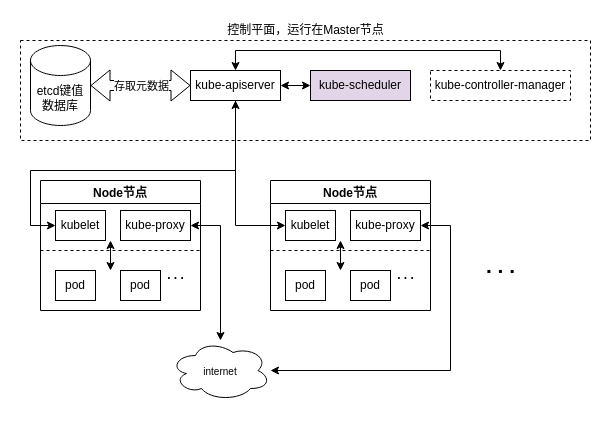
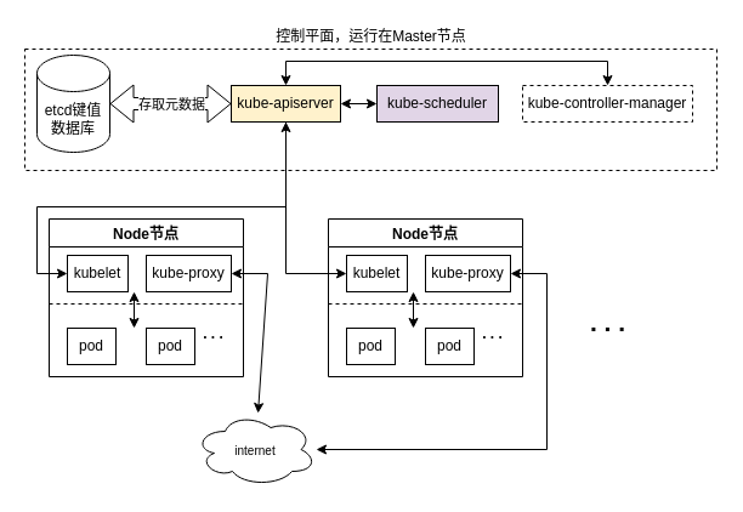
- <mxCell id="3" value="kube-apiserver" style="rounded=0;whiteSpace=wrap;html=1;" vertex="1" parent="1"><mxGeometry x="190" y="70" width="90" height="30" as="geometry" /></mxCell>
+ <mxCell id="3" value="kube-apiserver" style="rounded=0;whiteSpace=wrap;html=1;fillColor=#fff2cc;" vertex="1" parent="1"><mxGeometry x="190" y="70" width="90" height="30" as="geometry" /></mxCell>
- <mxCell id="19" value="&lt;font size=&quot;1&quot;&gt;internet&lt;/font&gt;" style="ellipse;shape=cloud;whiteSpace=wrap;html=1;fontSize=17;fillColor=none;" vertex="1" parent="1"><mxGeometry x="170" y="340" width="100" height="60" as="geometry" /></mxCell>
+ <mxCell id="19" value="&lt;font size=&quot;1&quot;&gt;internet&lt;/font&gt;" style="ellipse;shape=cloud;whiteSpace=wrap;html=1;fontSize=17;fillColor=none;" vertex="1" parent="1"><mxGeometry x="160" y="340" width="100" height="60" as="geometry" /></mxCell>
